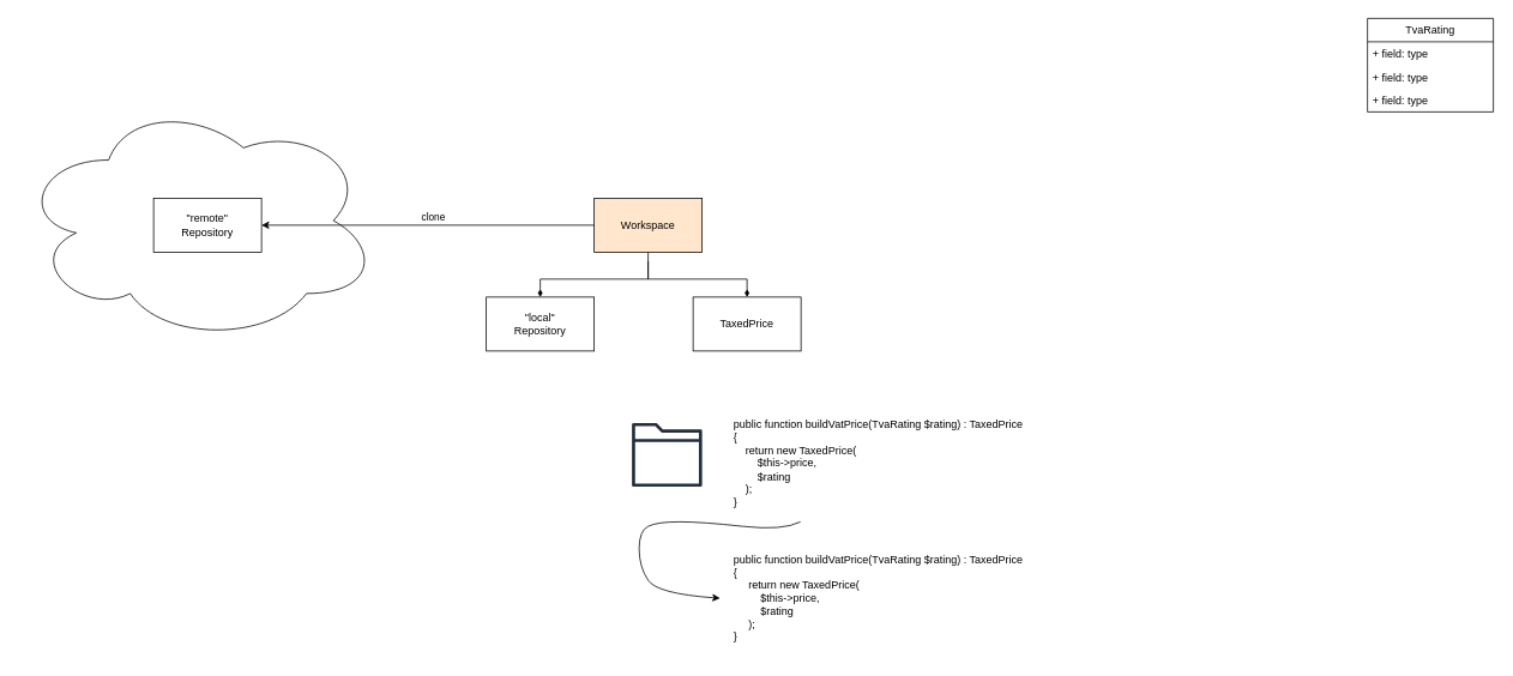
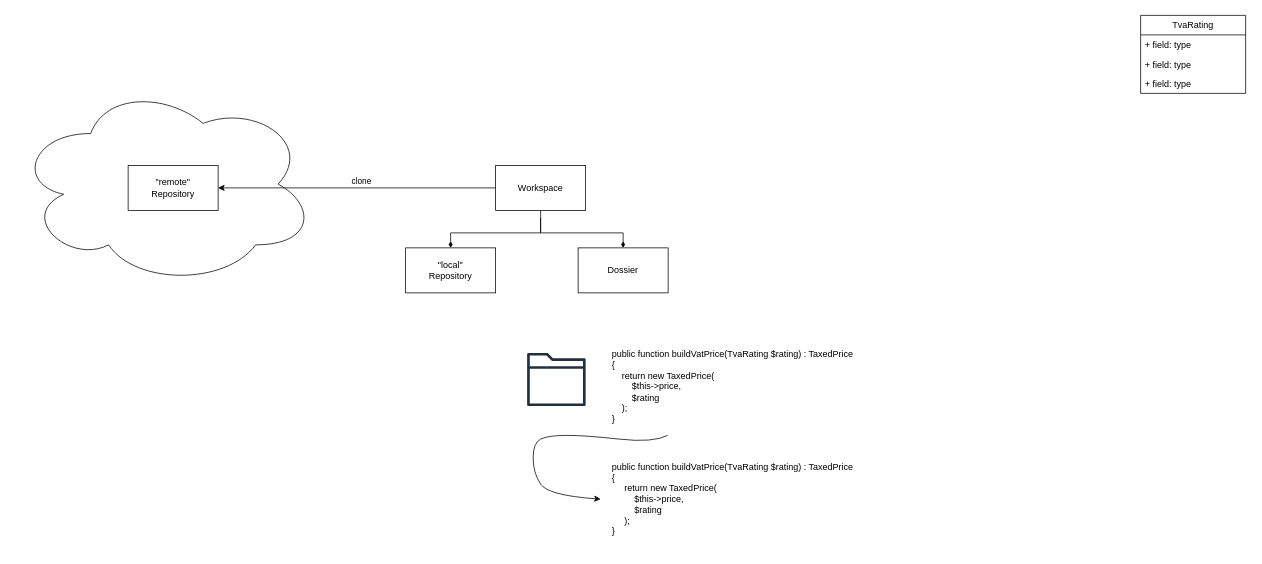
- <mxCell id="12" value="Workspace" style="rounded=0;whiteSpace=wrap;html=1;fillColor=#ffe6cc;" vertex="1" parent="1"><mxGeometry x="660" y="220" width="120" height="60" as="geometry" /></mxCell>
+ <mxCell id="12" value="Workspace" style="rounded=0;whiteSpace=wrap;html=1;" vertex="1" parent="1"><mxGeometry x="660" y="220" width="120" height="60" as="geometry" /></mxCell>
- <mxCell id="13" value="TaxedPrice" style="rounded=0;whiteSpace=wrap;html=1;" vertex="1" parent="1"><mxGeometry x="770" y="330" width="120" height="60" as="geometry" /></mxCell>
+ <mxCell id="13" value="Dossier" style="rounded=0;whiteSpace=wrap;html=1;" vertex="1" parent="1"><mxGeometry x="770" y="330" width="120" height="60" as="geometry" /></mxCell>
